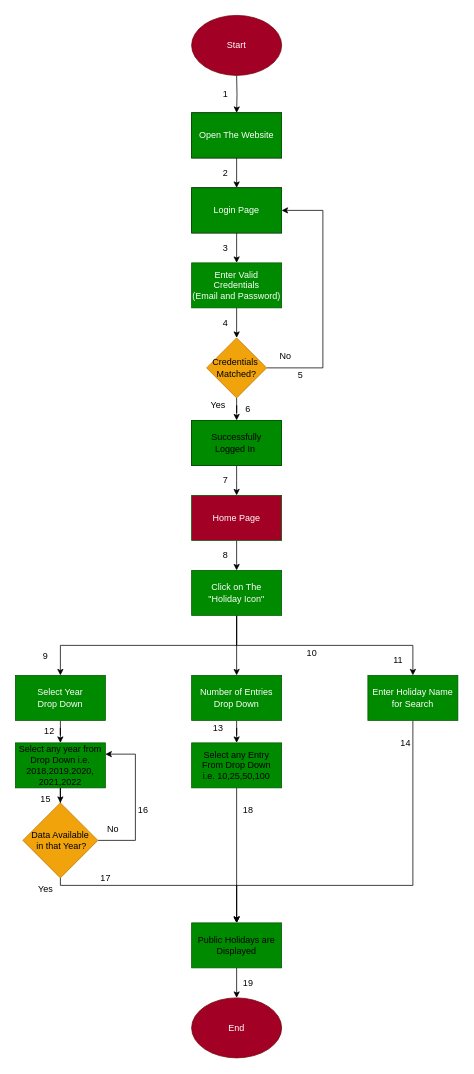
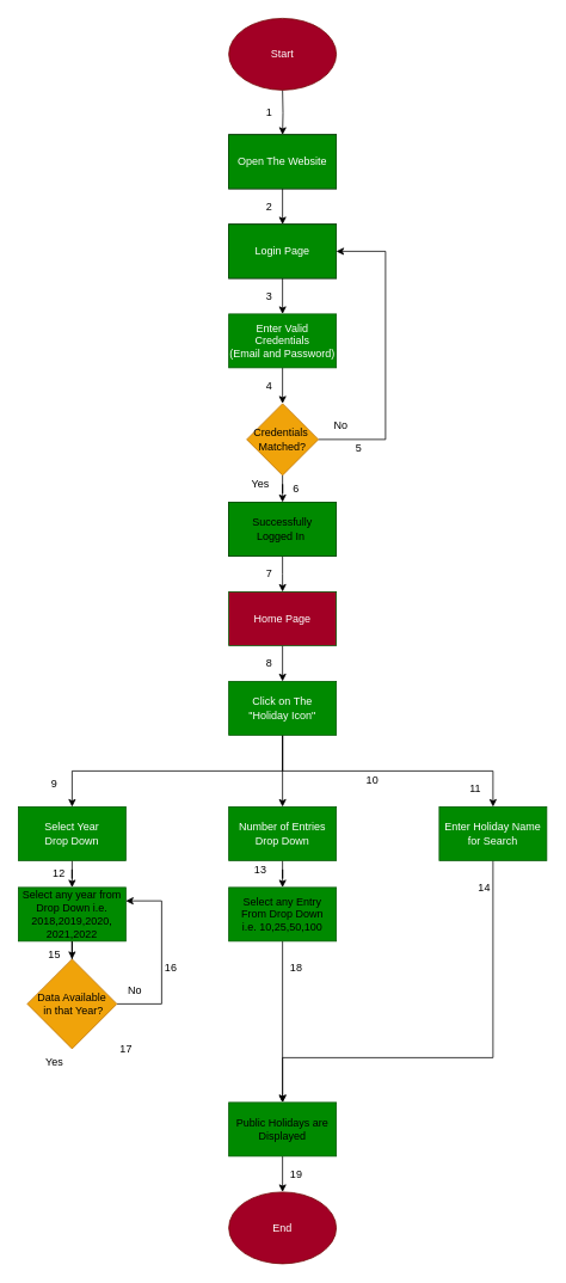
- <mxCell id="40" value="" style="edgeStyle=orthogonalEdgeStyle;rounded=0;orthogonalLoop=1;jettySize=auto;html=1;" parent="1" source="42" target="44" edge="1"><mxGeometry relative="1" as="geometry"><Array as="points"><mxPoint x="80" y="1180" /><mxPoint x="315" y="1180" /></Array></mxGeometry></mxCell>
